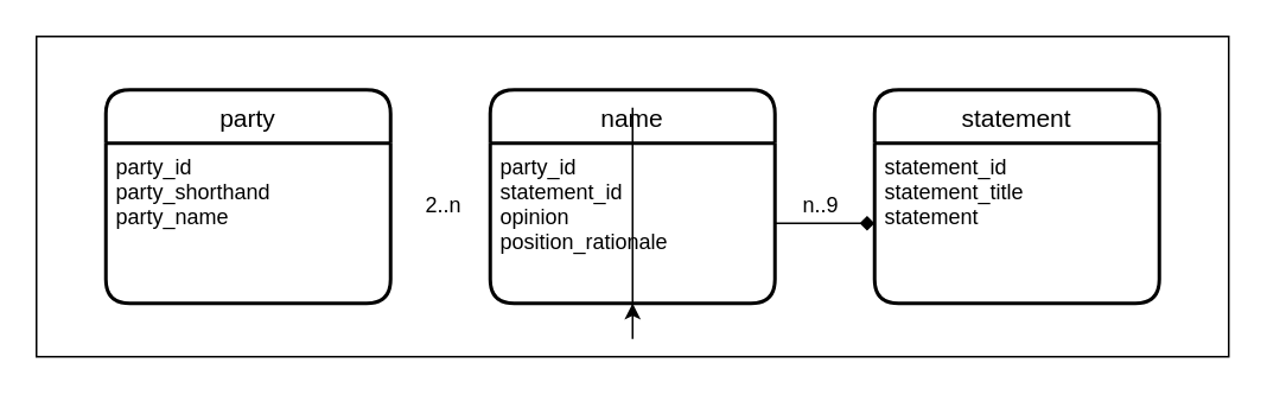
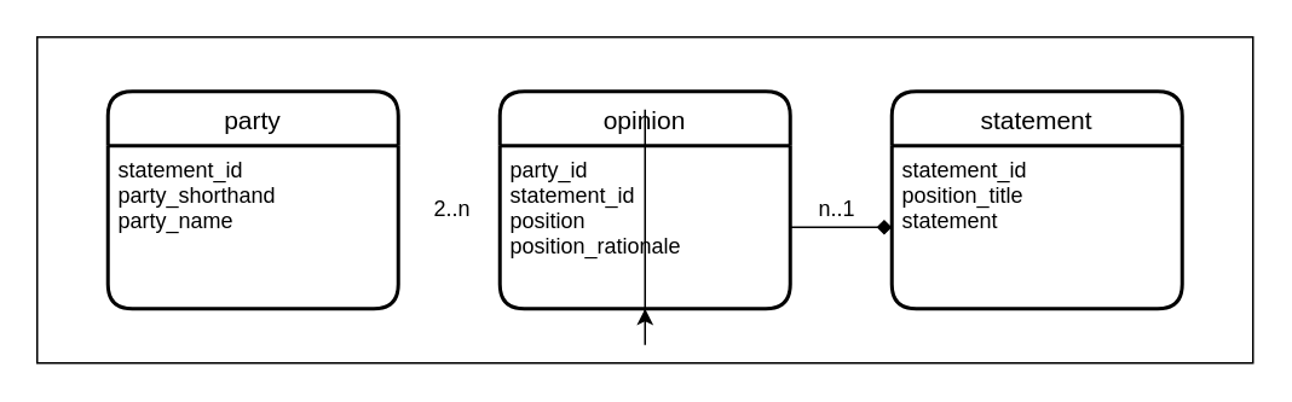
- <mxCell id="6" value="name" style="swimlane;childLayout=stackLayout;horizontal=1;startSize=30;horizontalStack=0;rounded=1;fontSize=14;fontStyle=0;strokeWidth=2;resizeParent=0;resizeLast=1;shadow=0;dashed=0;align=center;container=0;" parent="2" vertex="1"><mxGeometry x="216" width="160" height="120" as="geometry" /></mxCell>
+ <mxCell id="6" value="opinion" style="swimlane;childLayout=stackLayout;horizontal=1;startSize=30;horizontalStack=0;rounded=1;fontSize=14;fontStyle=0;strokeWidth=2;resizeParent=0;resizeLast=1;shadow=0;dashed=0;align=center;container=0;" parent="2" vertex="1"><mxGeometry x="216" width="160" height="120" as="geometry" /></mxCell>
- <mxCell id="9" value="party_id&#10;party_shorthand&#10;party_name" style="align=left;strokeColor=none;fillColor=none;spacingLeft=4;fontSize=12;verticalAlign=top;resizable=0;rotatable=0;part=1;container=0;" parent="2" vertex="1"><mxGeometry y="30" width="160" height="90" as="geometry" /></mxCell>
+ <mxCell id="9" value="statement_id&#10;party_shorthand&#10;party_name" style="align=left;strokeColor=none;fillColor=none;spacingLeft=4;fontSize=12;verticalAlign=top;resizable=0;rotatable=0;part=1;container=0;" parent="2" vertex="1"><mxGeometry y="30" width="160" height="90" as="geometry" /></mxCell>
- <mxCell id="11" value="party_id&#10;statement_id&#10;opinion&#10;position_rationale" style="align=left;strokeColor=none;fillColor=none;spacingLeft=4;fontSize=12;verticalAlign=top;resizable=0;rotatable=0;part=1;container=0;" parent="2" vertex="1"><mxGeometry x="216" y="30" width="160" height="90" as="geometry" /></mxCell>
+ <mxCell id="11" value="party_id&#10;statement_id&#10;position&#10;position_rationale" style="align=left;strokeColor=none;fillColor=none;spacingLeft=4;fontSize=12;verticalAlign=top;resizable=0;rotatable=0;part=1;container=0;" parent="2" vertex="1"><mxGeometry x="216" y="30" width="160" height="90" as="geometry" /></mxCell>
- <mxCell id="10" value="statement_id&#10;statement_title&#10;statement" style="align=left;strokeColor=none;fillColor=none;spacingLeft=4;fontSize=12;verticalAlign=top;resizable=0;rotatable=0;part=1;container=0;" parent="2" vertex="1"><mxGeometry x="432" y="30" width="160" height="90" as="geometry" /></mxCell>
+ <mxCell id="10" value="statement_id&#10;position_title&#10;statement" style="align=left;strokeColor=none;fillColor=none;spacingLeft=4;fontSize=12;verticalAlign=top;resizable=0;rotatable=0;part=1;container=0;" parent="2" vertex="1"><mxGeometry x="432" y="30" width="160" height="90" as="geometry" /></mxCell>
- <mxCell id="8" value="n..9" style="text;html=1;strokeColor=none;fillColor=none;align=center;verticalAlign=middle;whiteSpace=wrap;rounded=0;container=0;" vertex="1" parent="2"><mxGeometry x="372" y="50" width="60" height="30" as="geometry" /></mxCell>
+ <mxCell id="8" value="n..1" style="text;html=1;strokeColor=none;fillColor=none;align=center;verticalAlign=middle;whiteSpace=wrap;rounded=0;container=0;" vertex="1" parent="2"><mxGeometry x="372" y="50" width="60" height="30" as="geometry" /></mxCell>
